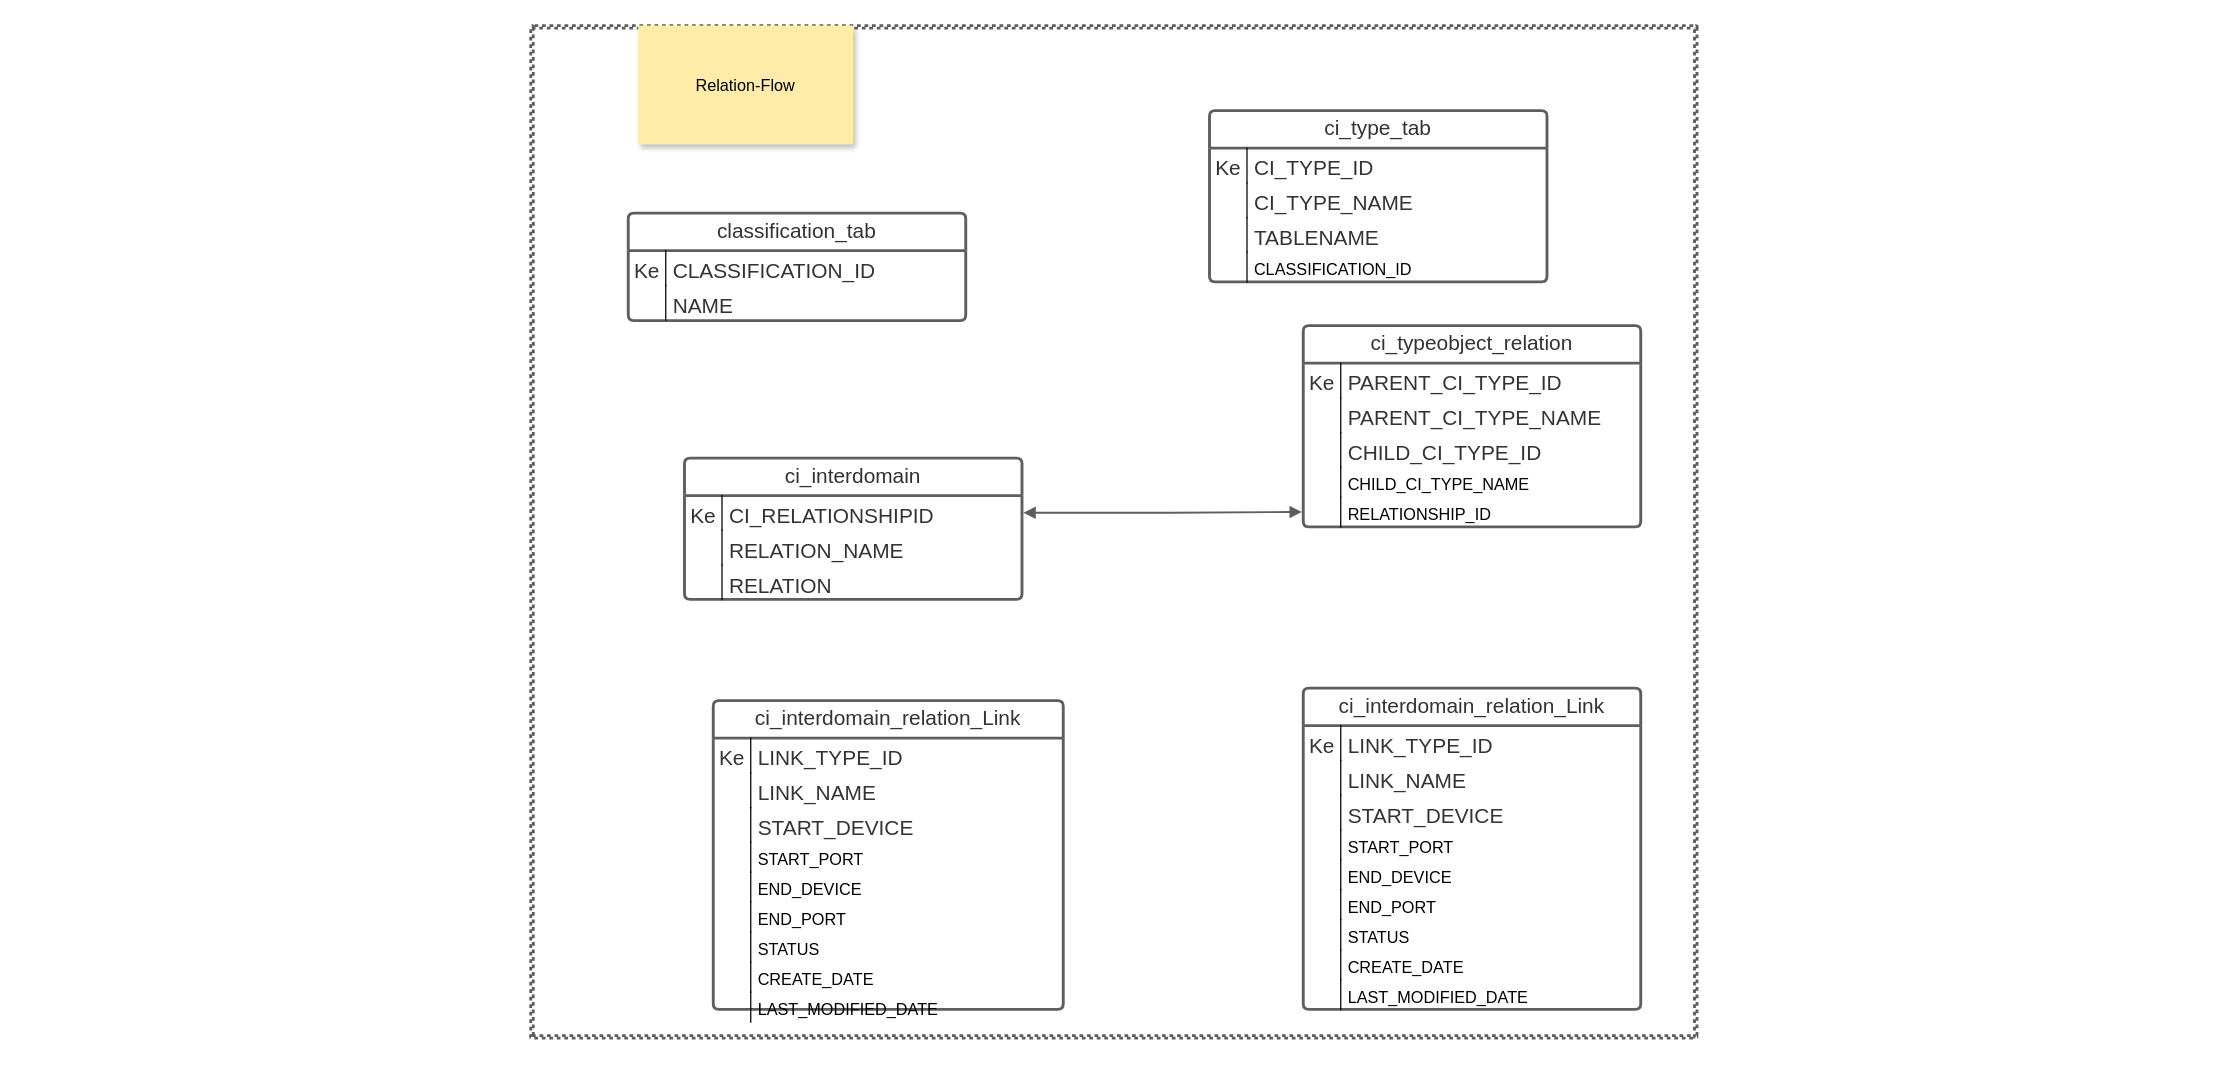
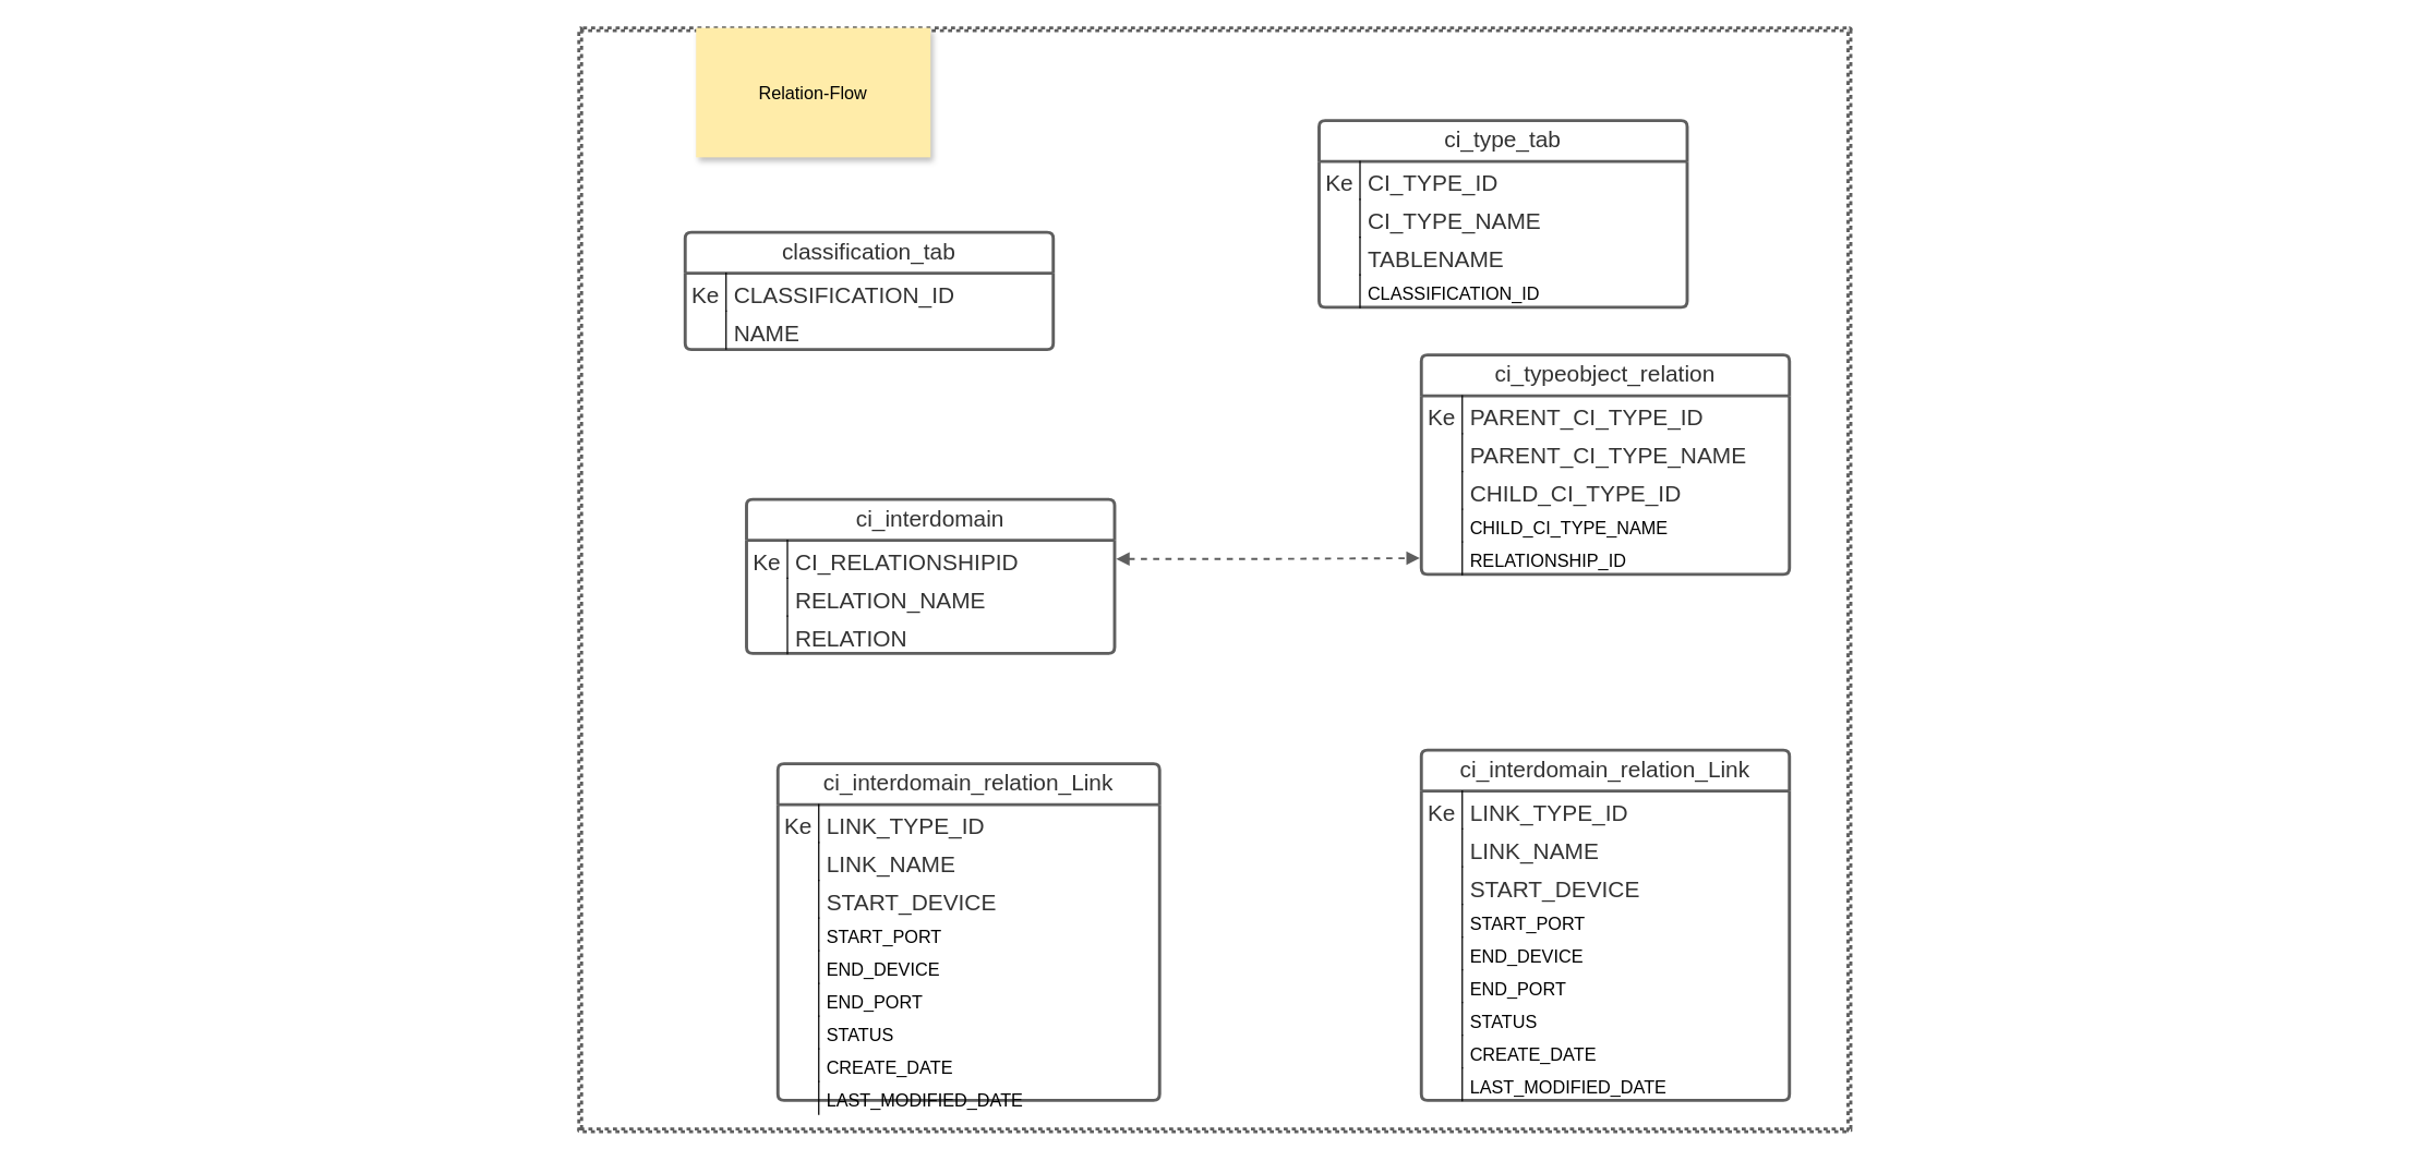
- <mxCell id="53" value="" style="html=1;jettySize=18;whiteSpace=wrap;fontSize=13;strokeColor=#5E5E5E;strokeWidth=1.5;rounded=1;arcSize=12;edgeStyle=orthogonalEdgeStyle;startArrow=block;startFill=1;;endArrow=block;endFill=1;;exitX=1.004;exitY=0.387;exitPerimeter=0;entryX=-0.004;entryY=0.926;entryPerimeter=0;" edge="1" parent="1" source="11" target="18"><mxGeometry width="100" height="100" relative="1" as="geometry"><Array as="points" /></mxGeometry></mxCell>
+ <mxCell id="53" value="" style="html=1;jettySize=18;whiteSpace=wrap;fontSize=13;strokeColor=#5E5E5E;strokeWidth=1.5;rounded=1;arcSize=12;edgeStyle=orthogonalEdgeStyle;startArrow=block;startFill=1;endArrow=block;endFill=1;exitX=1.004;exitY=0.387;exitPerimeter=0;entryX=-0.004;entryY=0.926;entryPerimeter=0;dashed=1;" edge="1" parent="1" source="11" target="18"><mxGeometry width="100" height="100" relative="1" as="geometry"><Array as="points" /></mxGeometry></mxCell>
